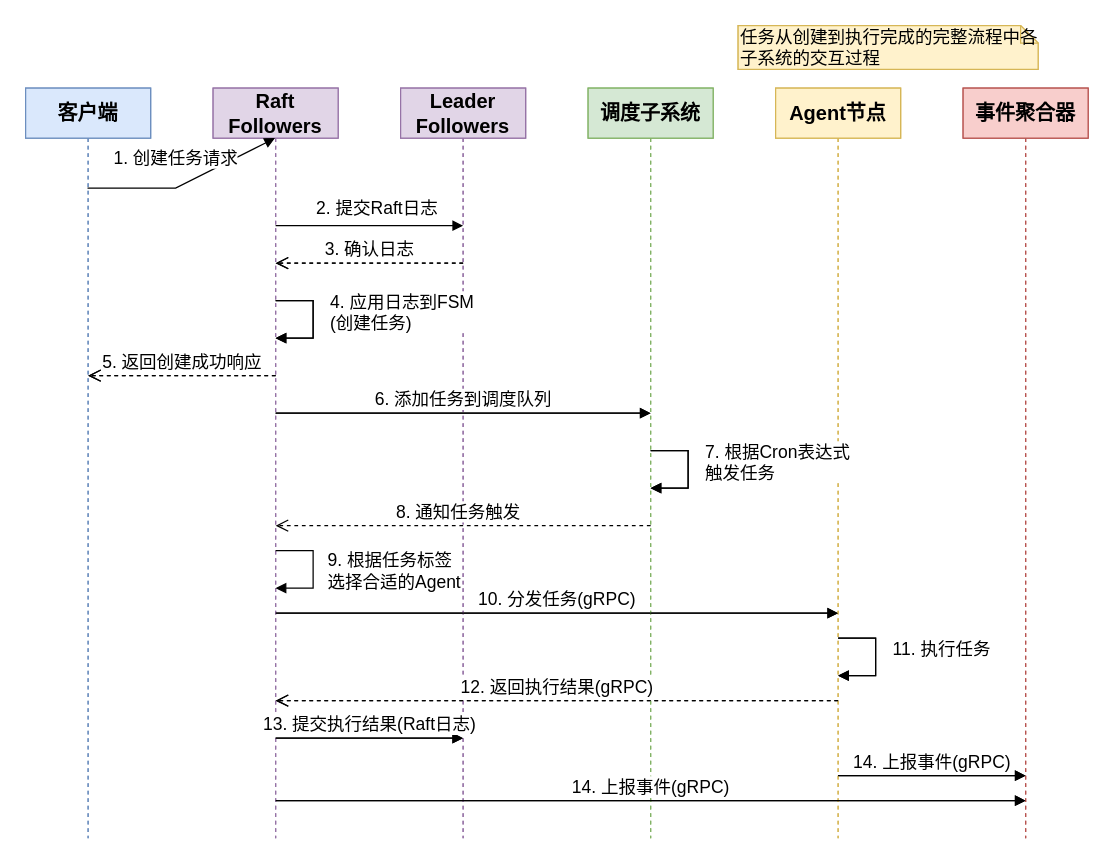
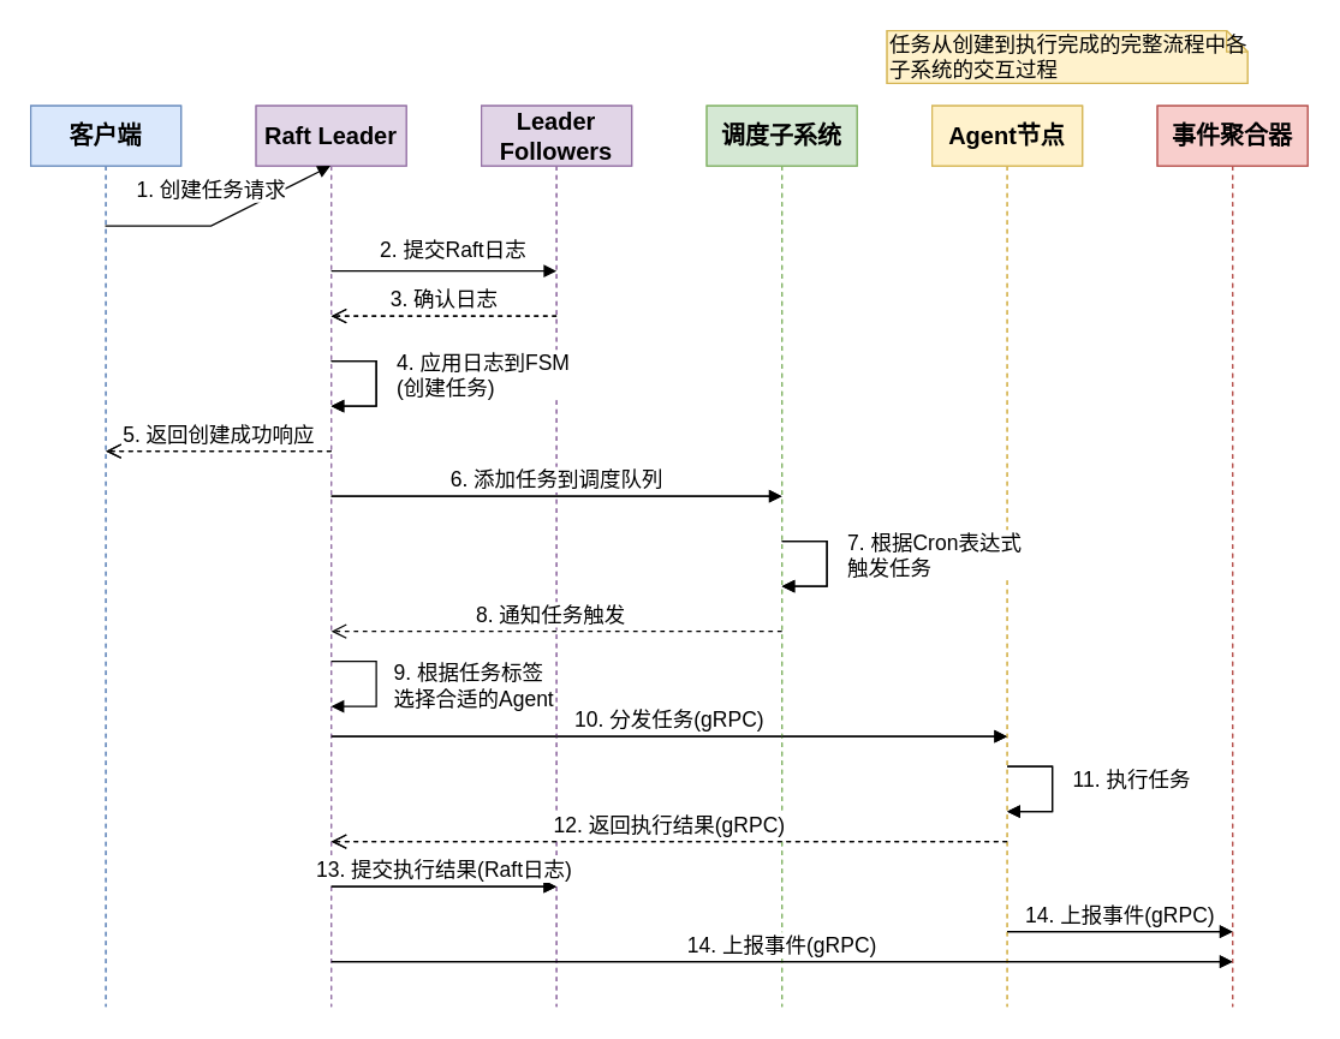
- <mxCell id="21" value="Raft Followers" style="shape=umlLifeline;perimeter=lifelinePerimeter;whiteSpace=wrap;html=1;container=1;collapsible=0;recursiveResize=0;outlineConnect=0;fillColor=#e1d5e7;strokeColor=#9673a6;fontStyle=1;fontSize=16;" parent="1" vertex="1"><mxGeometry x="170" y="70" width="100" height="600" as="geometry" /></mxCell>
+ <mxCell id="21" value="Raft Leader" style="shape=umlLifeline;perimeter=lifelinePerimeter;whiteSpace=wrap;html=1;container=1;collapsible=0;recursiveResize=0;outlineConnect=0;fillColor=#e1d5e7;strokeColor=#9673a6;fontStyle=1;fontSize=16;" parent="1" vertex="1"><mxGeometry x="170" y="70" width="100" height="600" as="geometry" /></mxCell>
